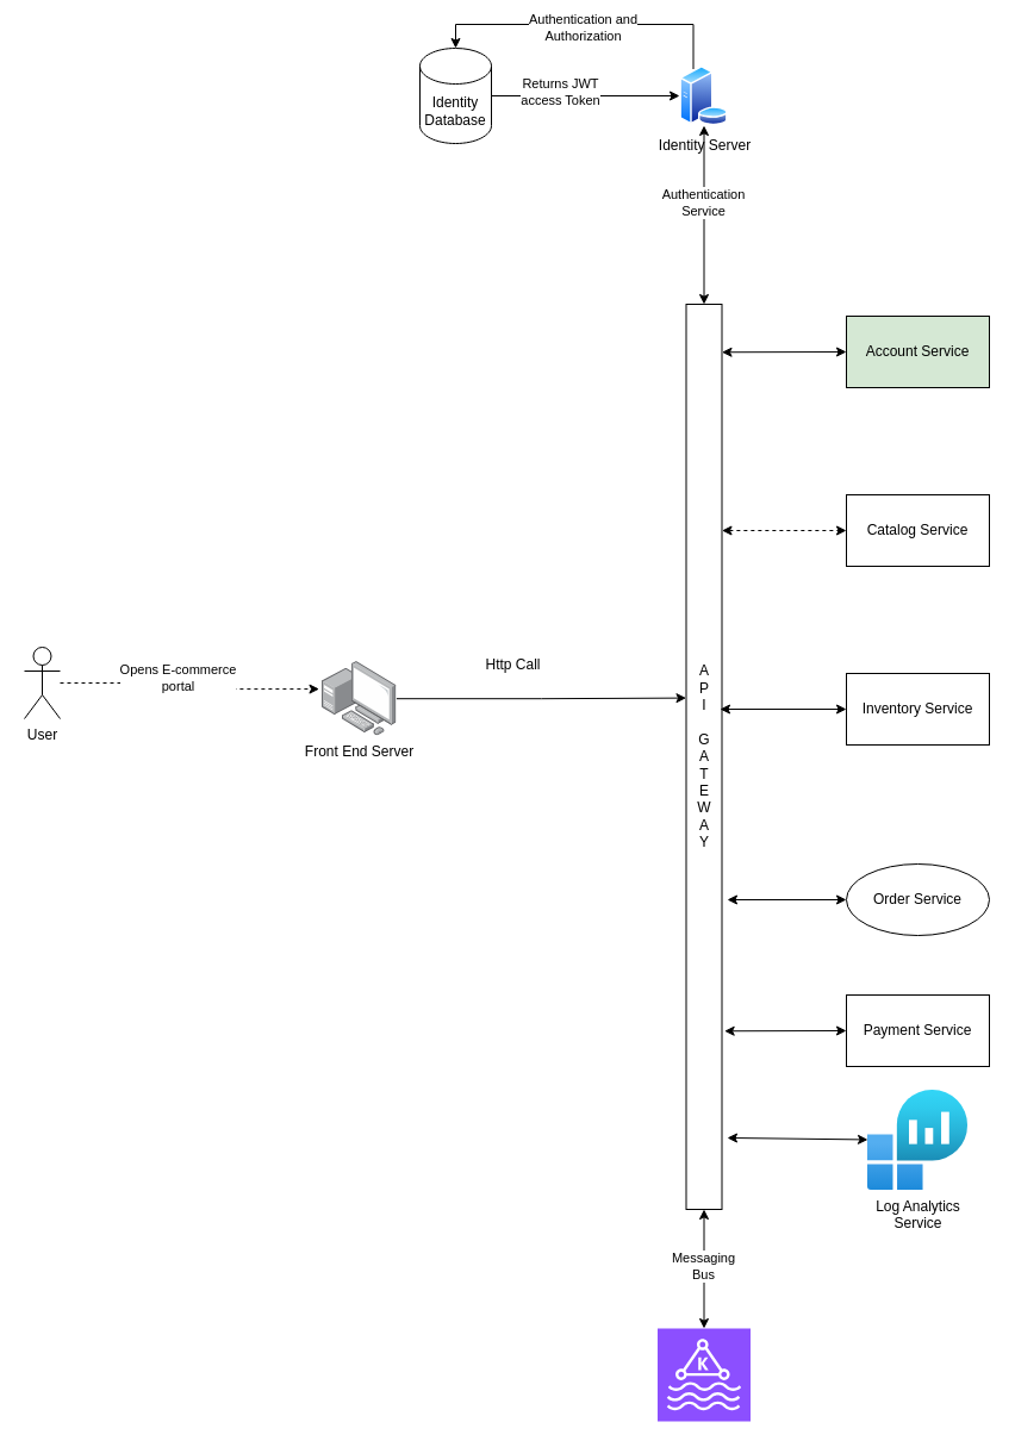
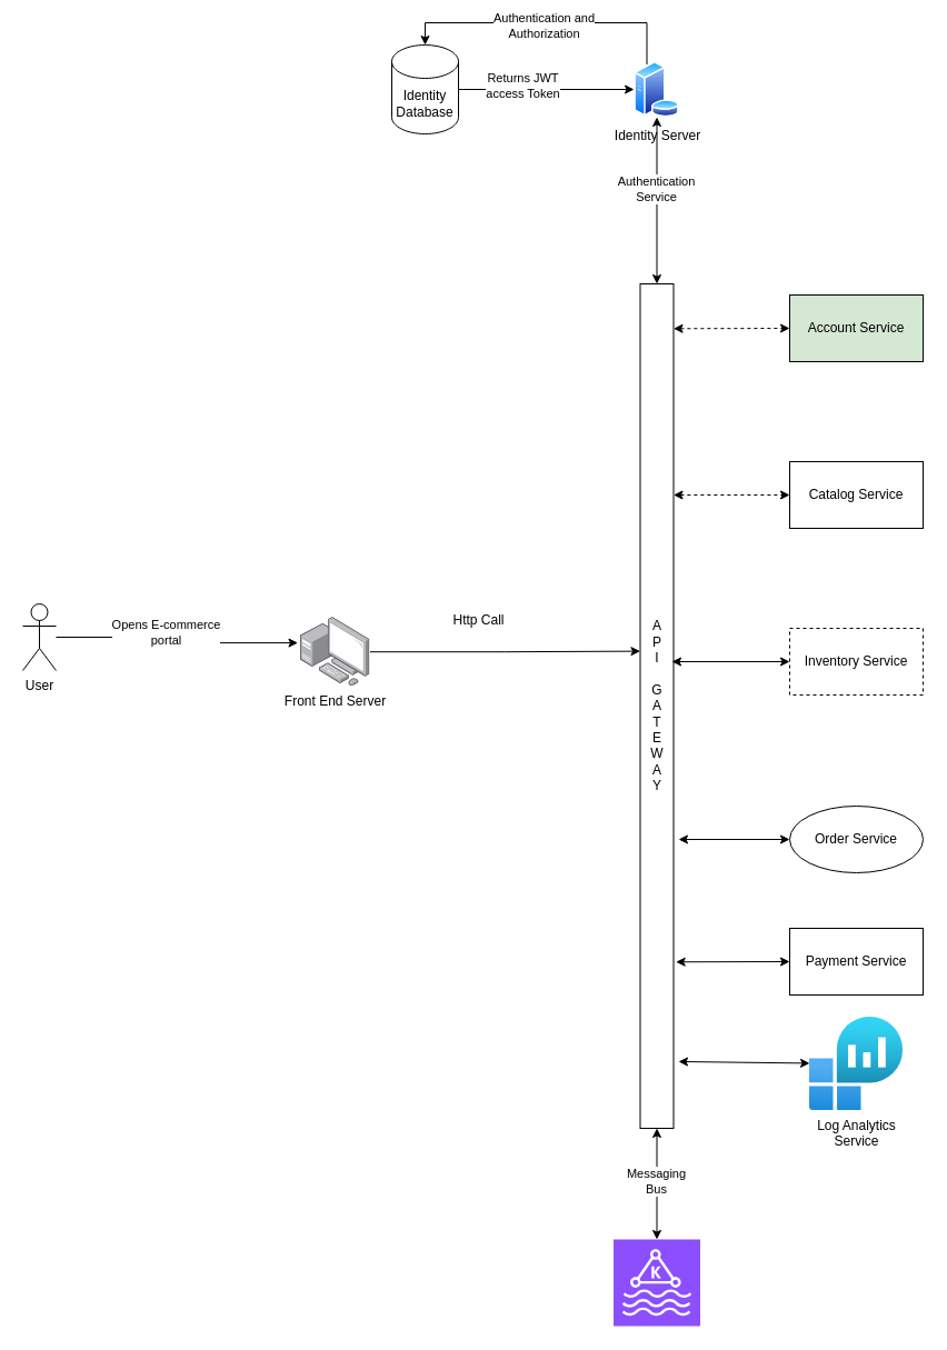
- <mxCell id="27" value="" style="endArrow=classic;startArrow=classic;html=1;rounded=0;entryX=0;entryY=0.5;entryDx=0;entryDy=0;exitX=1;exitY=0.053;exitDx=0;exitDy=0;exitPerimeter=0;" edge="1" parent="1" source="2" target="17"><mxGeometry width="50" height="50" relative="1" as="geometry"><mxPoint x="605.5" y="335" as="sourcePoint" /><mxPoint x="705.5" y="335" as="targetPoint" /></mxGeometry></mxCell>
+ <mxCell id="27" value="" style="endArrow=classic;startArrow=classic;html=1;rounded=0;entryX=0;entryY=0.5;entryDx=0;entryDy=0;exitX=1;exitY=0.053;exitDx=0;exitDy=0;exitPerimeter=0;dashed=1;" edge="1" parent="1" source="2" target="17"><mxGeometry width="50" height="50" relative="1" as="geometry"><mxPoint x="605.5" y="335" as="sourcePoint" /><mxPoint x="705.5" y="335" as="targetPoint" /></mxGeometry></mxCell>
- <mxCell id="11" style="edgeStyle=orthogonalEdgeStyle;rounded=0;orthogonalLoop=1;jettySize=auto;html=1;entryX=-0.04;entryY=0.37;entryDx=0;entryDy=0;entryPerimeter=0;dashed=1;" edge="1" parent="1" source="10" target="3"><mxGeometry relative="1" as="geometry" /></mxCell>
+ <mxCell id="11" style="edgeStyle=orthogonalEdgeStyle;rounded=0;orthogonalLoop=1;jettySize=auto;html=1;entryX=-0.04;entryY=0.37;entryDx=0;entryDy=0;entryPerimeter=0;" edge="1" parent="1" source="10" target="3"><mxGeometry relative="1" as="geometry" /></mxCell>
- <mxCell id="19" value="Inventory Service" style="rounded=0;whiteSpace=wrap;html=1;" vertex="1" parent="1"><mxGeometry x="710" y="565" width="120" height="60" as="geometry" /></mxCell>
+ <mxCell id="19" value="Inventory Service" style="rounded=0;whiteSpace=wrap;html=1;dashed=1;" vertex="1" parent="1"><mxGeometry x="710" y="565" width="120" height="60" as="geometry" /></mxCell>
